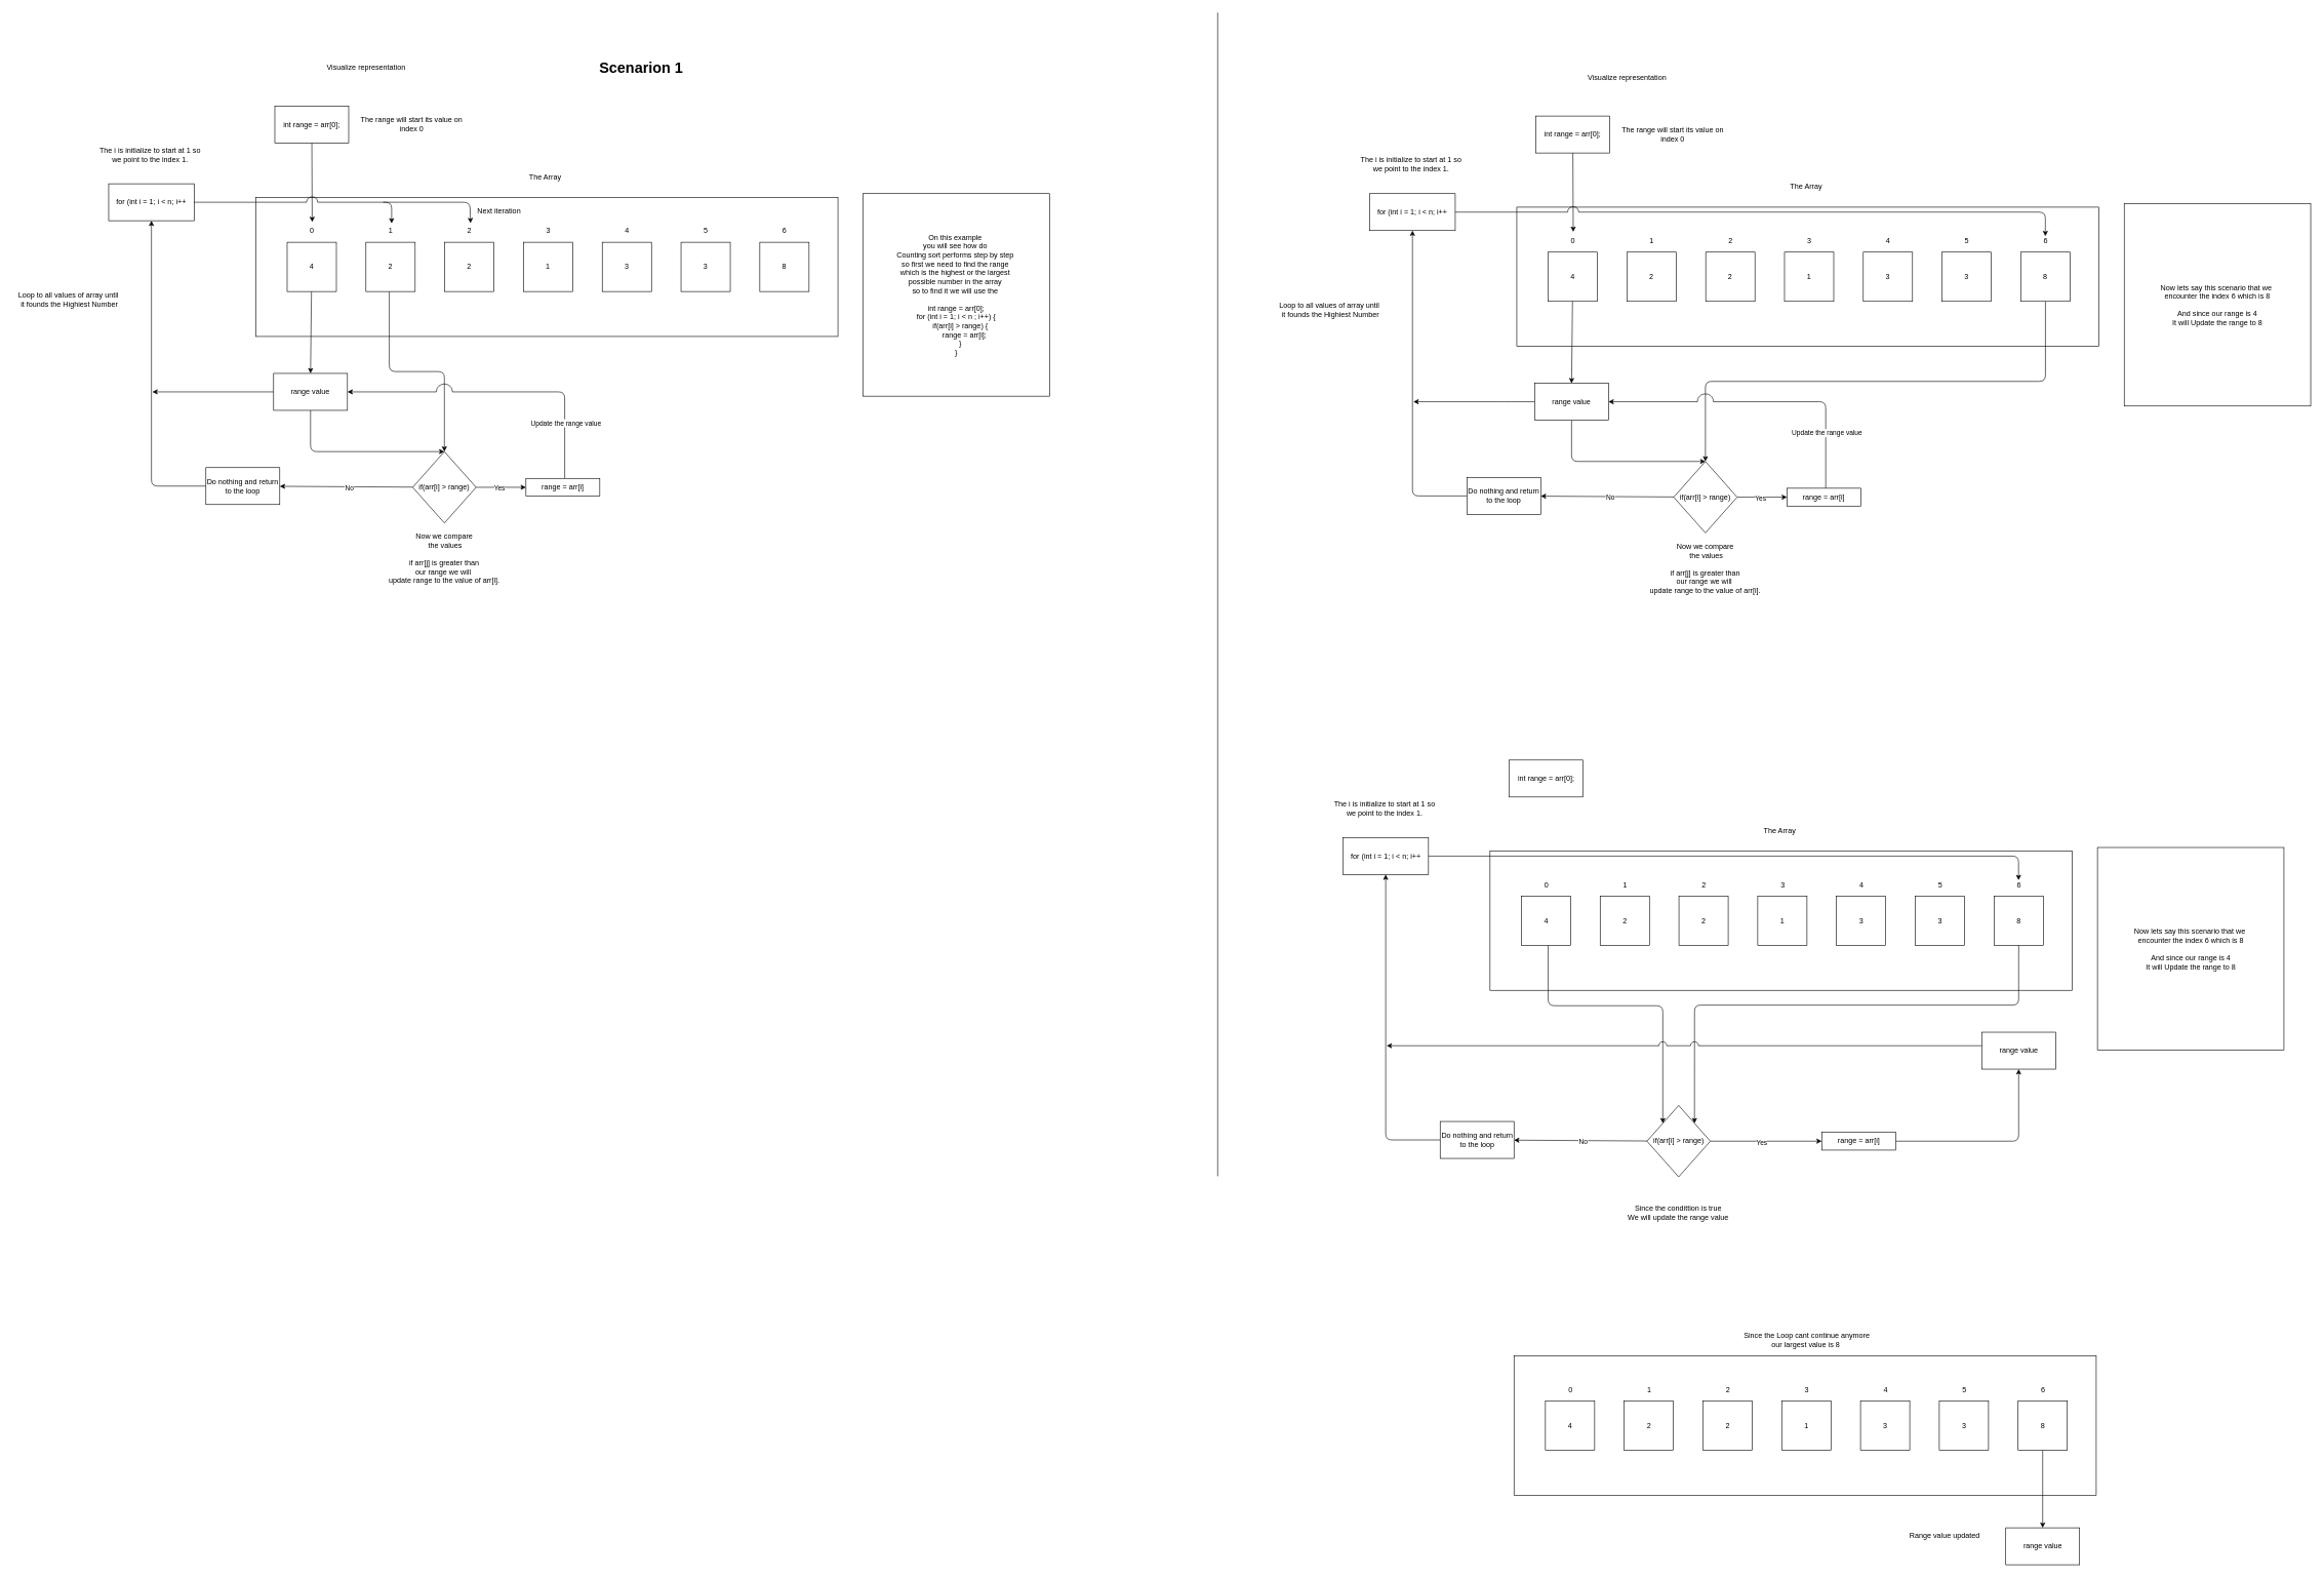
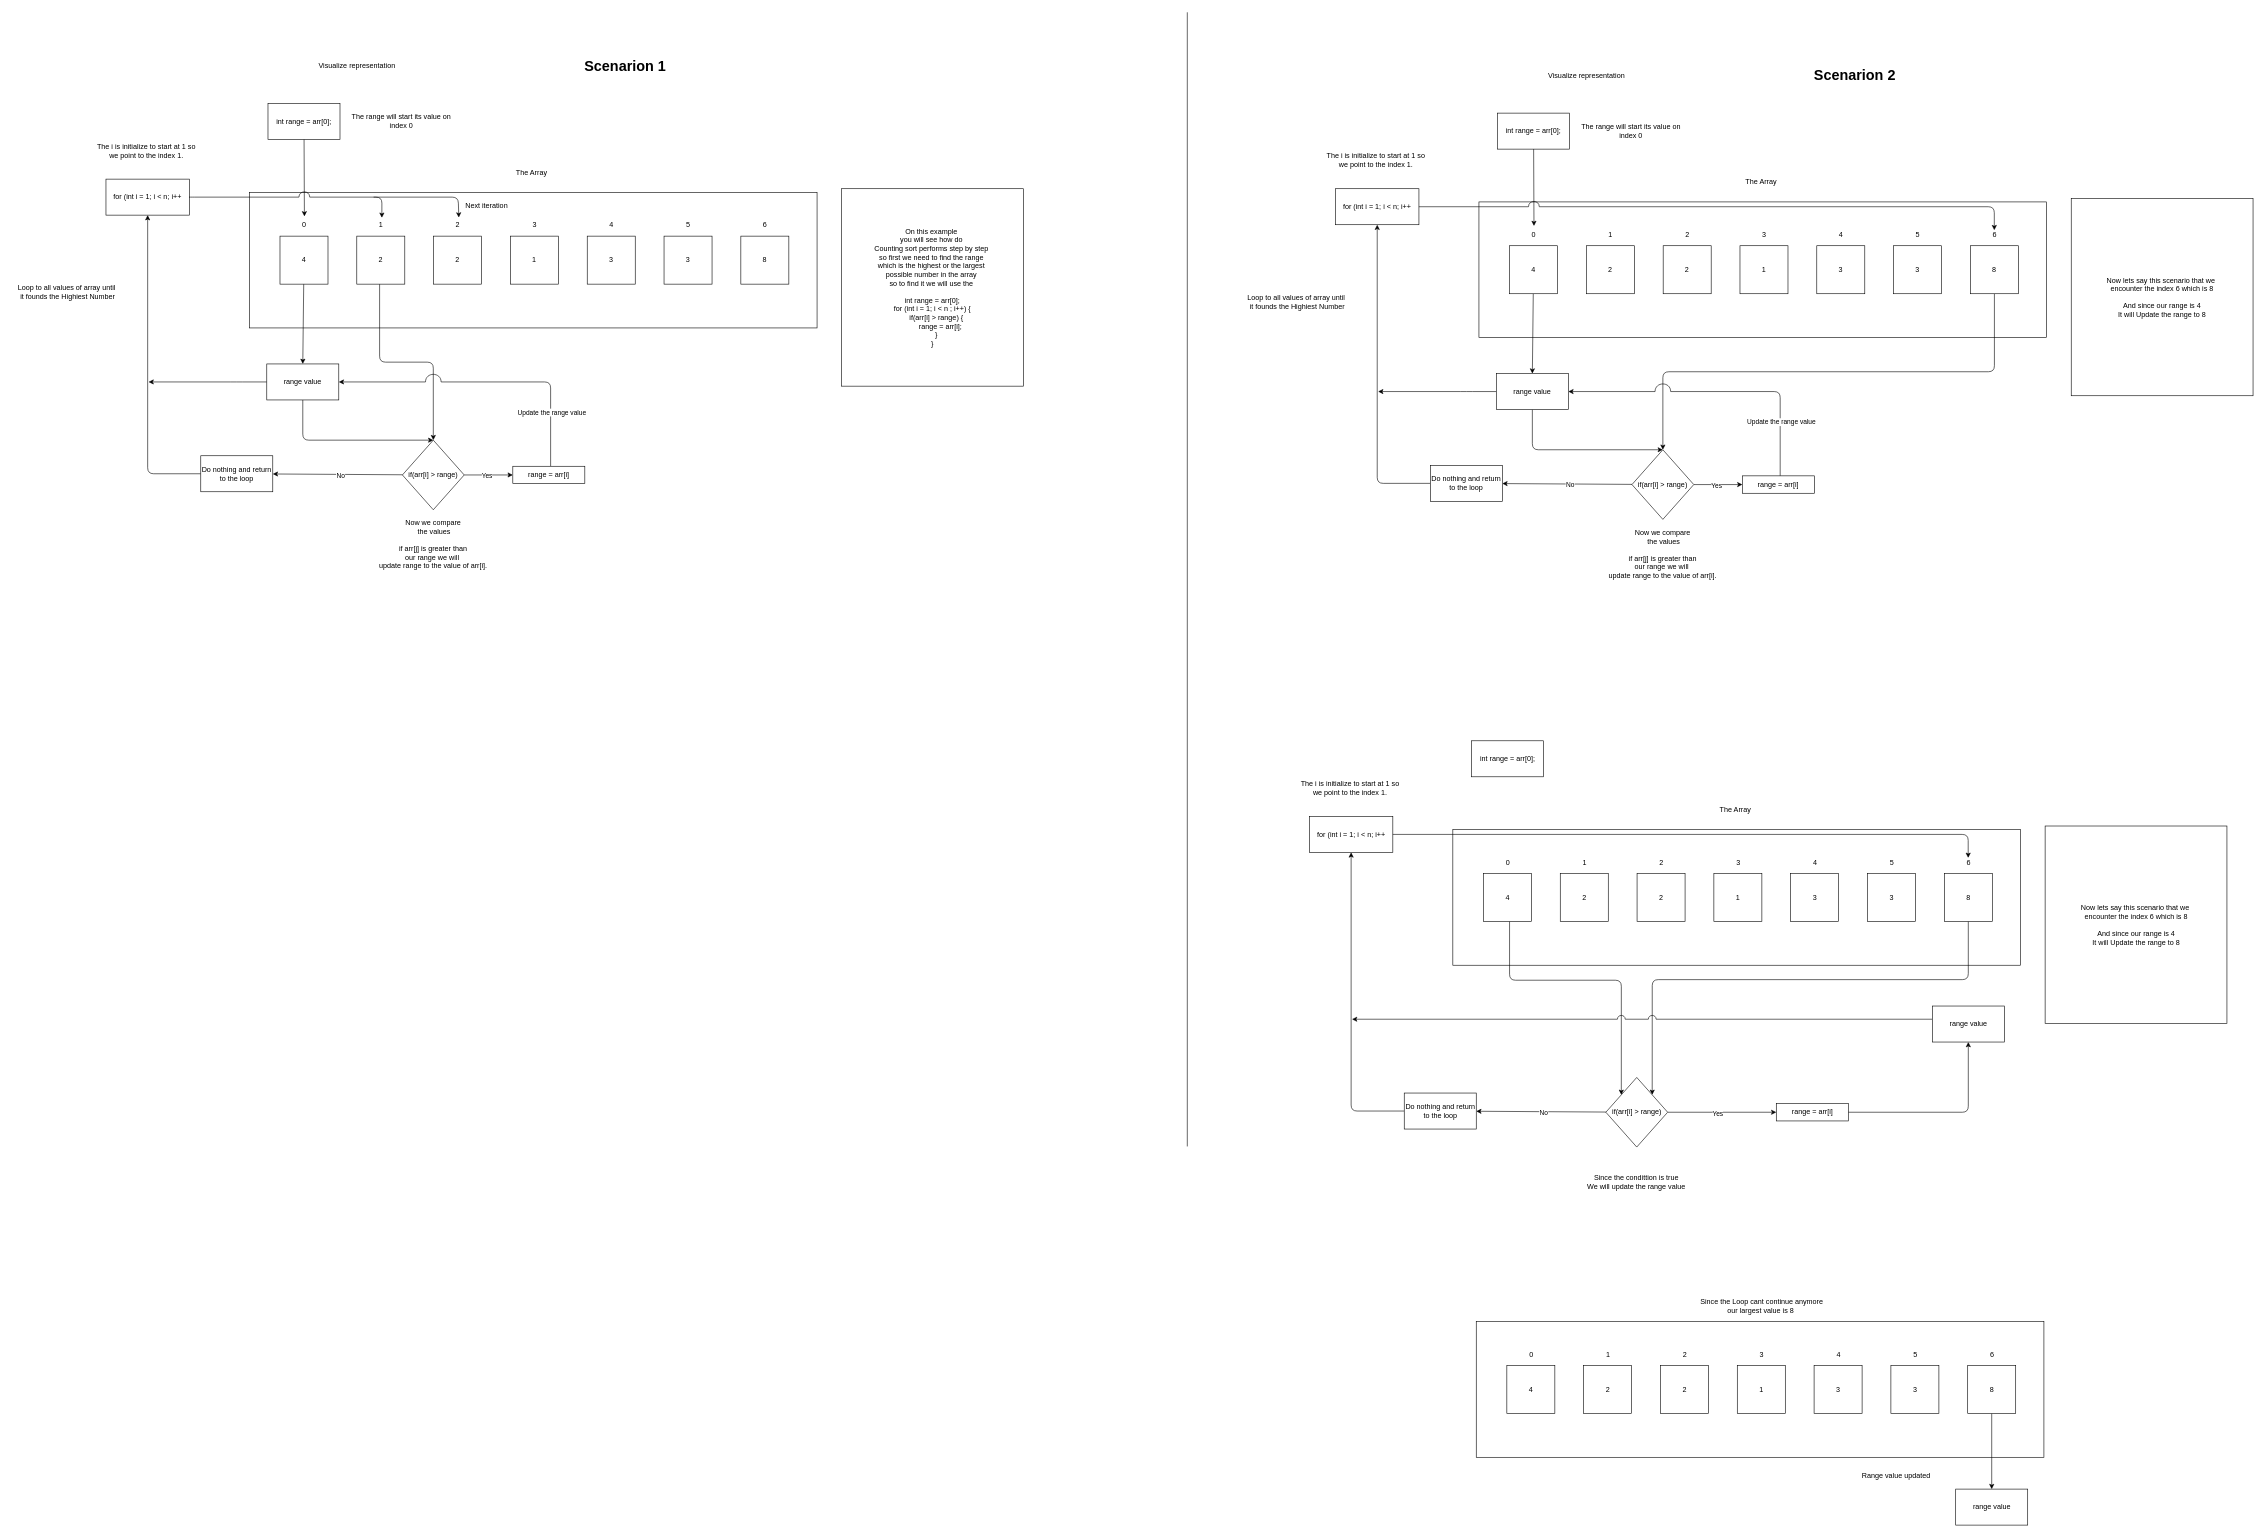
+ <mxCell id="87" value="&lt;h1&gt;Scenarion 2&lt;/h1&gt;" style="text;html=1;align=center;verticalAlign=middle;resizable=0;points=[];autosize=1;strokeColor=none;fillColor=none;movable=0;rotatable=0;deletable=0;editable=0;locked=1;connectable=0;" parent="1" vertex="1"><mxGeometry x="3013" y="89" width="154" height="73" as="geometry" /></mxCell>
- <mxCell id="142" value="Range value updated" style="text;html=1;align=center;verticalAlign=middle;resizable=0;points=[];autosize=1;strokeColor=none;fillColor=none;movable=0;rotatable=0;deletable=0;editable=0;locked=1;connectable=0;" parent="1" vertex="1"><mxGeometry x="3092.5" y="2481" width="132" height="26" as="geometry" /></mxCell>
+ <mxCell id="142" value="Range value updated" style="text;html=1;align=center;verticalAlign=middle;resizable=0;points=[];autosize=1;strokeColor=none;fillColor=none;movable=0;rotatable=0;deletable=0;editable=0;locked=1;connectable=0;" parent="1" vertex="1"><mxGeometry x="3092.5" y="2446" width="132" height="26" as="geometry" /></mxCell>
